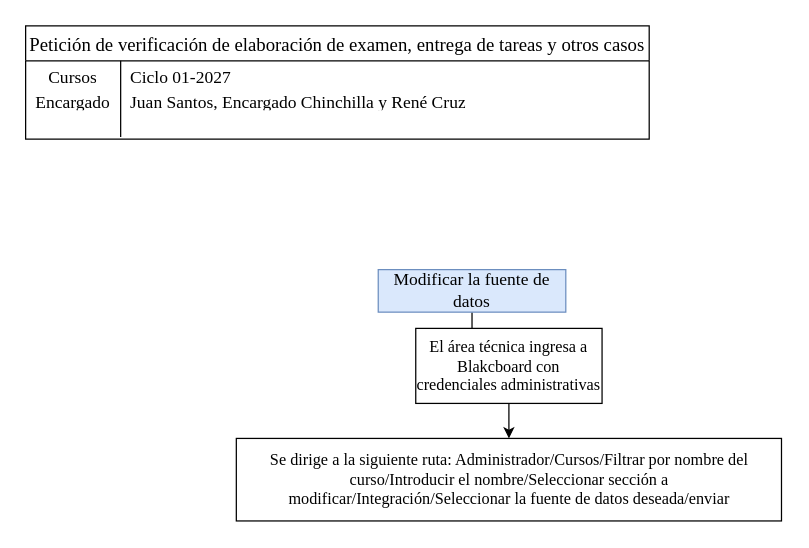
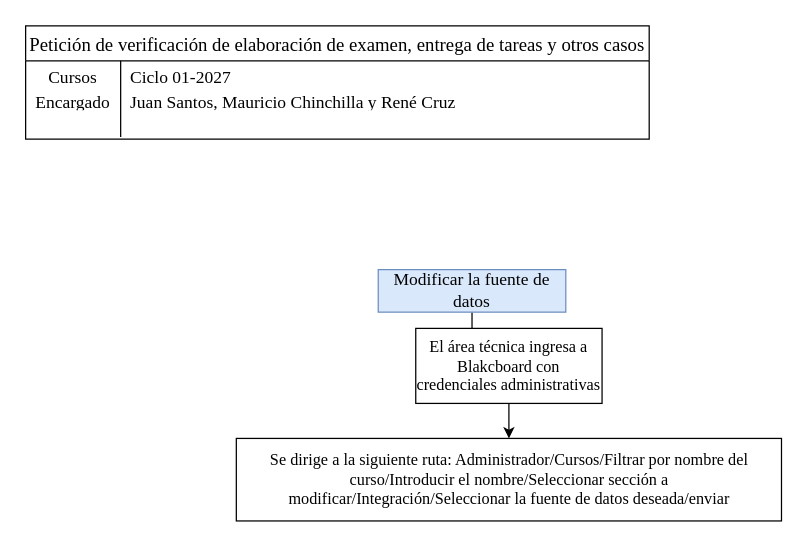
- <mxCell id="8" value="&lt;span style=&quot;font-size: 14px;&quot;&gt;Juan Santos, Encargado Chinchilla y René Cruz&lt;/span&gt;" style="shape=partialRectangle;html=1;whiteSpace=wrap;connectable=0;fillColor=none;top=0;left=0;bottom=0;right=0;align=left;spacingLeft=6;overflow=hidden;strokeColor=inherit;fontSize=16;fontFamily=Times New Roman;" vertex="1" parent="6"><mxGeometry x="76" width="423" height="21" as="geometry"><mxRectangle width="423" height="21" as="alternateBounds" /></mxGeometry></mxCell>
+ <mxCell id="8" value="&lt;span style=&quot;font-size: 14px;&quot;&gt;Juan Santos, Mauricio Chinchilla y René Cruz&lt;/span&gt;" style="shape=partialRectangle;html=1;whiteSpace=wrap;connectable=0;fillColor=none;top=0;left=0;bottom=0;right=0;align=left;spacingLeft=6;overflow=hidden;strokeColor=inherit;fontSize=16;fontFamily=Times New Roman;" vertex="1" parent="6"><mxGeometry x="76" width="423" height="21" as="geometry"><mxRectangle width="423" height="21" as="alternateBounds" /></mxGeometry></mxCell>
